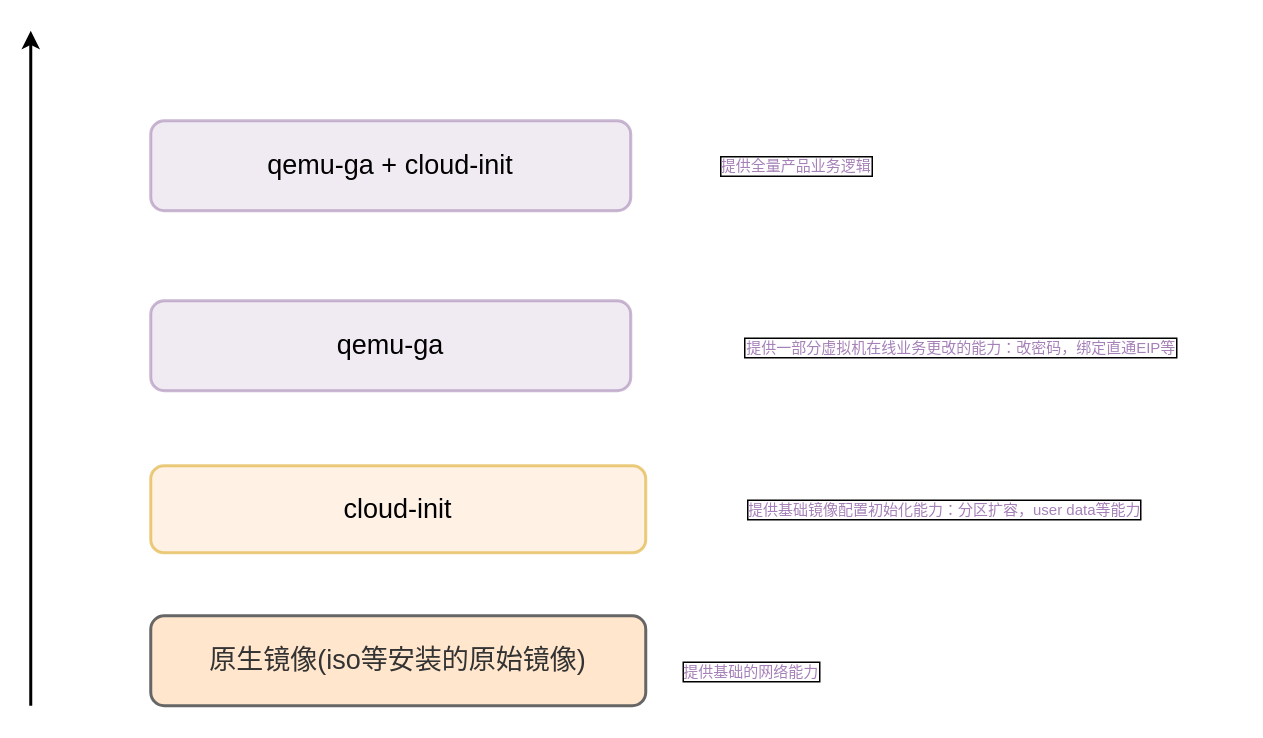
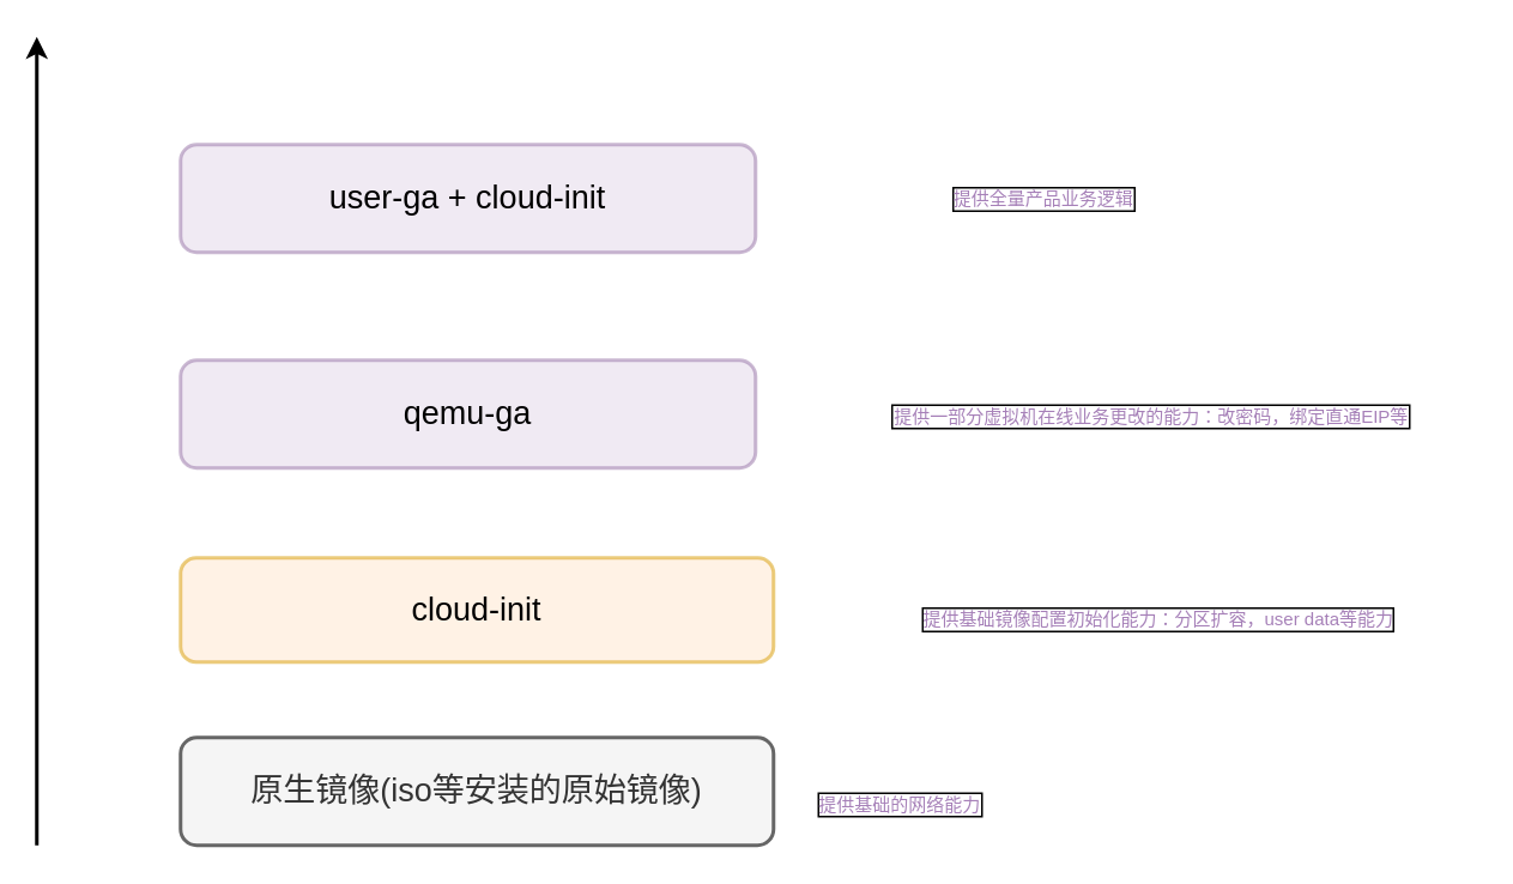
- <mxCell id="6" value="qemu-ga + cloud-init" style="rounded=1;whiteSpace=wrap;html=1;fontSize=18;strokeWidth=2;opacity=50;fillColor=#e1d5e7;strokeColor=#9673a6;align=center;" vertex="1" parent="1"><mxGeometry x="100" y="80" width="320" height="60" as="geometry" /></mxCell>
+ <mxCell id="6" value="user-ga + cloud-init" style="rounded=1;whiteSpace=wrap;html=1;fontSize=18;strokeWidth=2;opacity=50;fillColor=#e1d5e7;strokeColor=#9673a6;align=center;" vertex="1" parent="1"><mxGeometry x="100" y="80" width="320" height="60" as="geometry" /></mxCell>
- <mxCell id="10" value="&lt;font color=&quot;#a680b8&quot;&gt;提供全量产品业务逻辑&lt;/font&gt;" style="text;html=1;align=center;verticalAlign=middle;resizable=0;points=[];autosize=1;strokeColor=none;fillColor=none;fontSize=10;fontColor=#808080;labelBorderColor=default;" vertex="1" parent="1"><mxGeometry x="460" y="100" width="140" height="20" as="geometry" /></mxCell>
+ <mxCell id="10" value="&lt;font color=&quot;#a680b8&quot;&gt;提供全量产品业务逻辑&lt;/font&gt;" style="text;html=1;align=center;verticalAlign=middle;resizable=0;points=[];autosize=1;strokeColor=none;fillColor=none;fontSize=10;fontColor=#808080;labelBorderColor=default;" vertex="1" parent="1"><mxGeometry x="510" y="100" width="140" height="20" as="geometry" /></mxCell>
- <mxCell id="8" value="&lt;font color=&quot;#a680b8&quot;&gt;提供基础镜像配置初始化能力：分区扩容，user data等能力&lt;/font&gt;" style="text;html=1;align=center;verticalAlign=middle;resizable=0;points=[];autosize=1;strokeColor=none;fillColor=none;fontSize=10;fontColor=#808080;labelBorderColor=default;" vertex="1" parent="1"><mxGeometry x="464" y="329" width="330" height="20" as="geometry" /></mxCell>
+ <mxCell id="8" value="&lt;font color=&quot;#a680b8&quot;&gt;提供基础镜像配置初始化能力：分区扩容，user data等能力&lt;/font&gt;" style="text;html=1;align=center;verticalAlign=middle;resizable=0;points=[];autosize=1;strokeColor=none;fillColor=none;fontSize=10;fontColor=#808080;labelBorderColor=default;" vertex="1" parent="1"><mxGeometry x="479" y="334" width="330" height="20" as="geometry" /></mxCell>
- <mxCell id="2" value="&lt;font style=&quot;font-size: 18px;&quot;&gt;原生镜像(iso等安装的原始镜像)&lt;/font&gt;" style="rounded=1;whiteSpace=wrap;html=1;strokeWidth=2;fillColor=#ffe6cc;fontColor=#333333;strokeColor=#666666;" vertex="1" parent="1"><mxGeometry x="100" y="410" width="330" height="60" as="geometry" /></mxCell>
+ <mxCell id="2" value="&lt;font style=&quot;font-size: 18px;&quot;&gt;原生镜像(iso等安装的原始镜像)&lt;/font&gt;" style="rounded=1;whiteSpace=wrap;html=1;strokeWidth=2;fillColor=#f5f5f5;fontColor=#333333;strokeColor=#666666;" vertex="1" parent="1"><mxGeometry x="100" y="410" width="330" height="60" as="geometry" /></mxCell>
